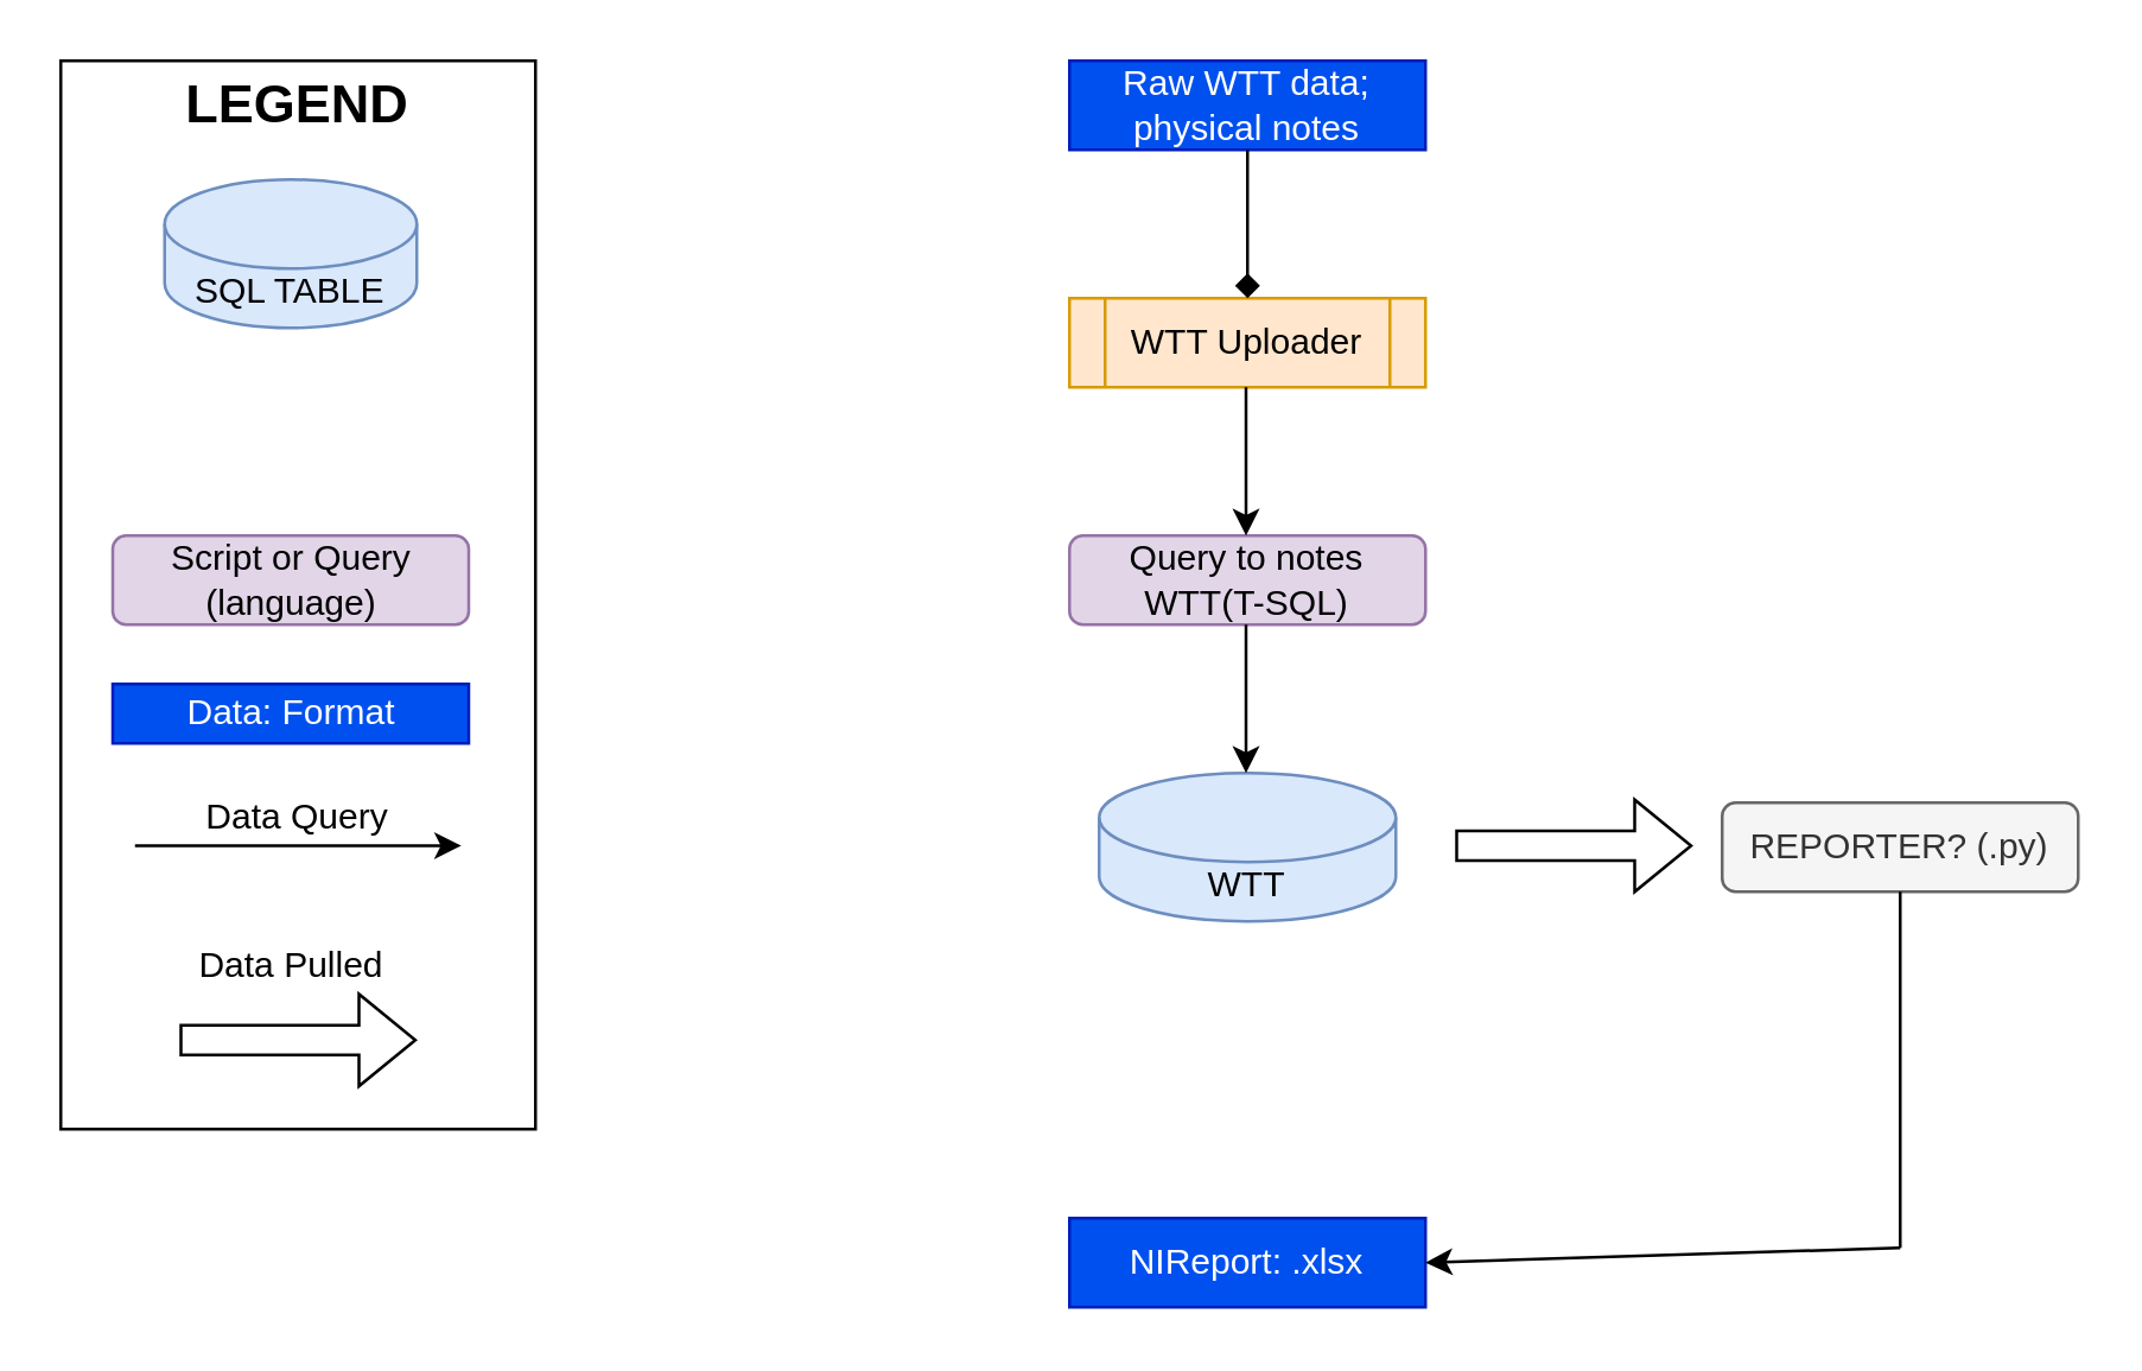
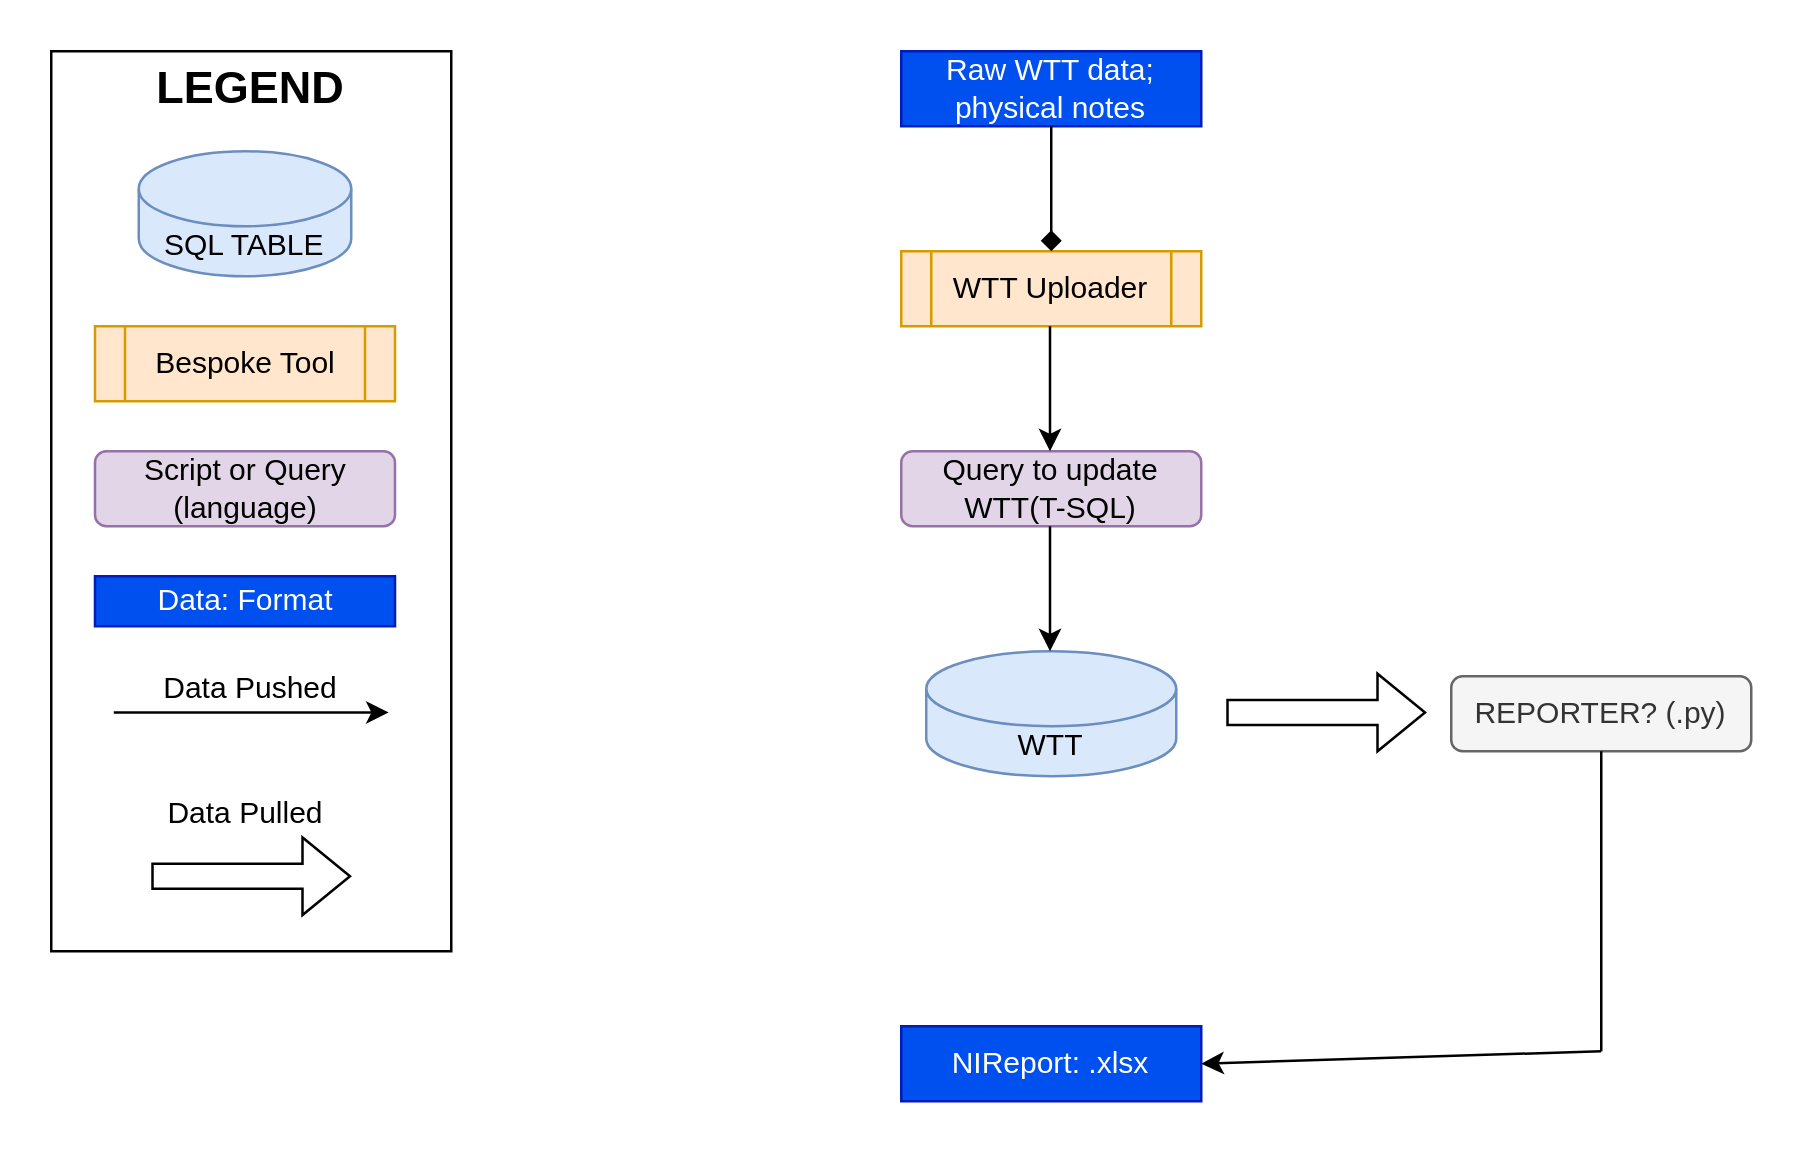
+ <mxCell id="6" value="Bespoke Tool" style="shape=process;whiteSpace=wrap;html=1;backgroundOutline=1;fillColor=#ffe6cc;strokeColor=#d79b00;" parent="1" vertex="1"><mxGeometry x="37.5" y="130" width="120" height="30" as="geometry" /></mxCell>
- <mxCell id="9" value="Query to notes WTT(T-SQL)" style="rounded=1;whiteSpace=wrap;html=1;fillColor=#e1d5e7;strokeColor=#9673a6;" parent="1" vertex="1"><mxGeometry x="360" y="180" width="120" height="30" as="geometry" /></mxCell>
+ <mxCell id="9" value="Query to update WTT(T-SQL)" style="rounded=1;whiteSpace=wrap;html=1;fillColor=#e1d5e7;strokeColor=#9673a6;" parent="1" vertex="1"><mxGeometry x="360" y="180" width="120" height="30" as="geometry" /></mxCell>
- <mxCell id="16" value="Data Query" style="text;html=1;strokeColor=none;fillColor=none;align=center;verticalAlign=middle;whiteSpace=wrap;rounded=0;" parent="1" vertex="1"><mxGeometry x="50" y="260" width="100" height="30" as="geometry" /></mxCell>
+ <mxCell id="16" value="Data Pushed" style="text;html=1;strokeColor=none;fillColor=none;align=center;verticalAlign=middle;whiteSpace=wrap;rounded=0;" parent="1" vertex="1"><mxGeometry x="50" y="260" width="100" height="30" as="geometry" /></mxCell>
